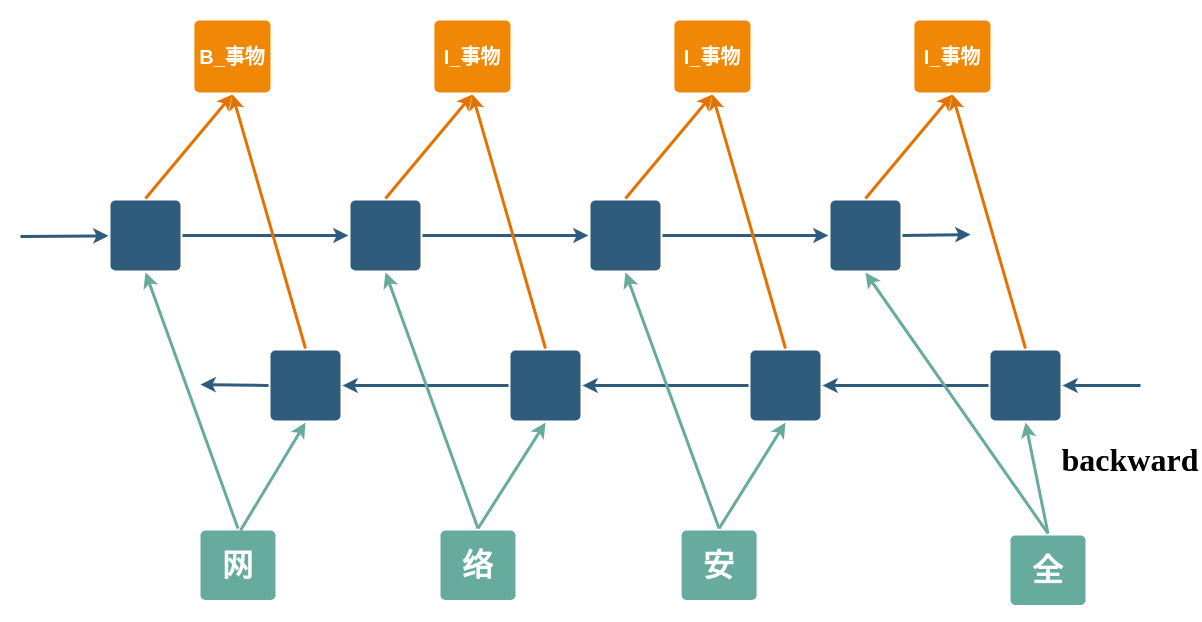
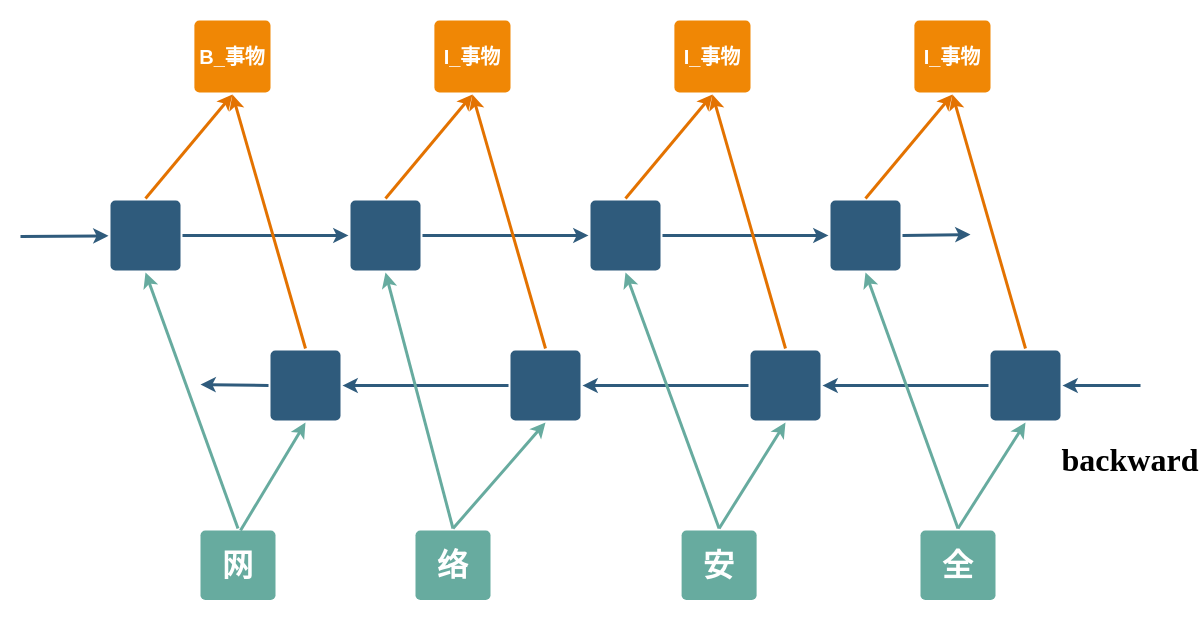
- <mxCell id="22" value="络" style="rounded=1;whiteSpace=wrap;html=1;shadow=0;labelBackgroundColor=none;strokeColor=none;strokeWidth=3;fontFamily=Helvetica;fontSize=31;fontColor=#FFFFFF;align=center;spacing=5;fontStyle=1;arcSize=7;perimeterSpacing=2;fillColor=#67AB9F;" vertex="1" parent="1"><mxGeometry x="440" y="530" width="75" height="69.5" as="geometry" /></mxCell>
+ <mxCell id="22" value="络" style="rounded=1;whiteSpace=wrap;html=1;shadow=0;labelBackgroundColor=none;strokeColor=none;strokeWidth=3;fontFamily=Helvetica;fontSize=31;fontColor=#FFFFFF;align=center;spacing=5;fontStyle=1;arcSize=7;perimeterSpacing=2;fillColor=#67AB9F;" vertex="1" parent="1"><mxGeometry x="415" y="530" width="75" height="69.5" as="geometry" /></mxCell>
- <mxCell id="24" value="全" style="rounded=1;whiteSpace=wrap;html=1;shadow=0;labelBackgroundColor=none;strokeColor=none;strokeWidth=3;fontFamily=Helvetica;fontSize=31;fontColor=#FFFFFF;align=center;spacing=5;fontStyle=1;arcSize=7;perimeterSpacing=2;fillColor=#67AB9F;" vertex="1" parent="1"><mxGeometry x="1010" y="535" width="75" height="69.5" as="geometry" /></mxCell>
+ <mxCell id="24" value="全" style="rounded=1;whiteSpace=wrap;html=1;shadow=0;labelBackgroundColor=none;strokeColor=none;strokeWidth=3;fontFamily=Helvetica;fontSize=31;fontColor=#FFFFFF;align=center;spacing=5;fontStyle=1;arcSize=7;perimeterSpacing=2;fillColor=#67AB9F;" vertex="1" parent="1"><mxGeometry x="920" y="530" width="75" height="69.5" as="geometry" /></mxCell>
